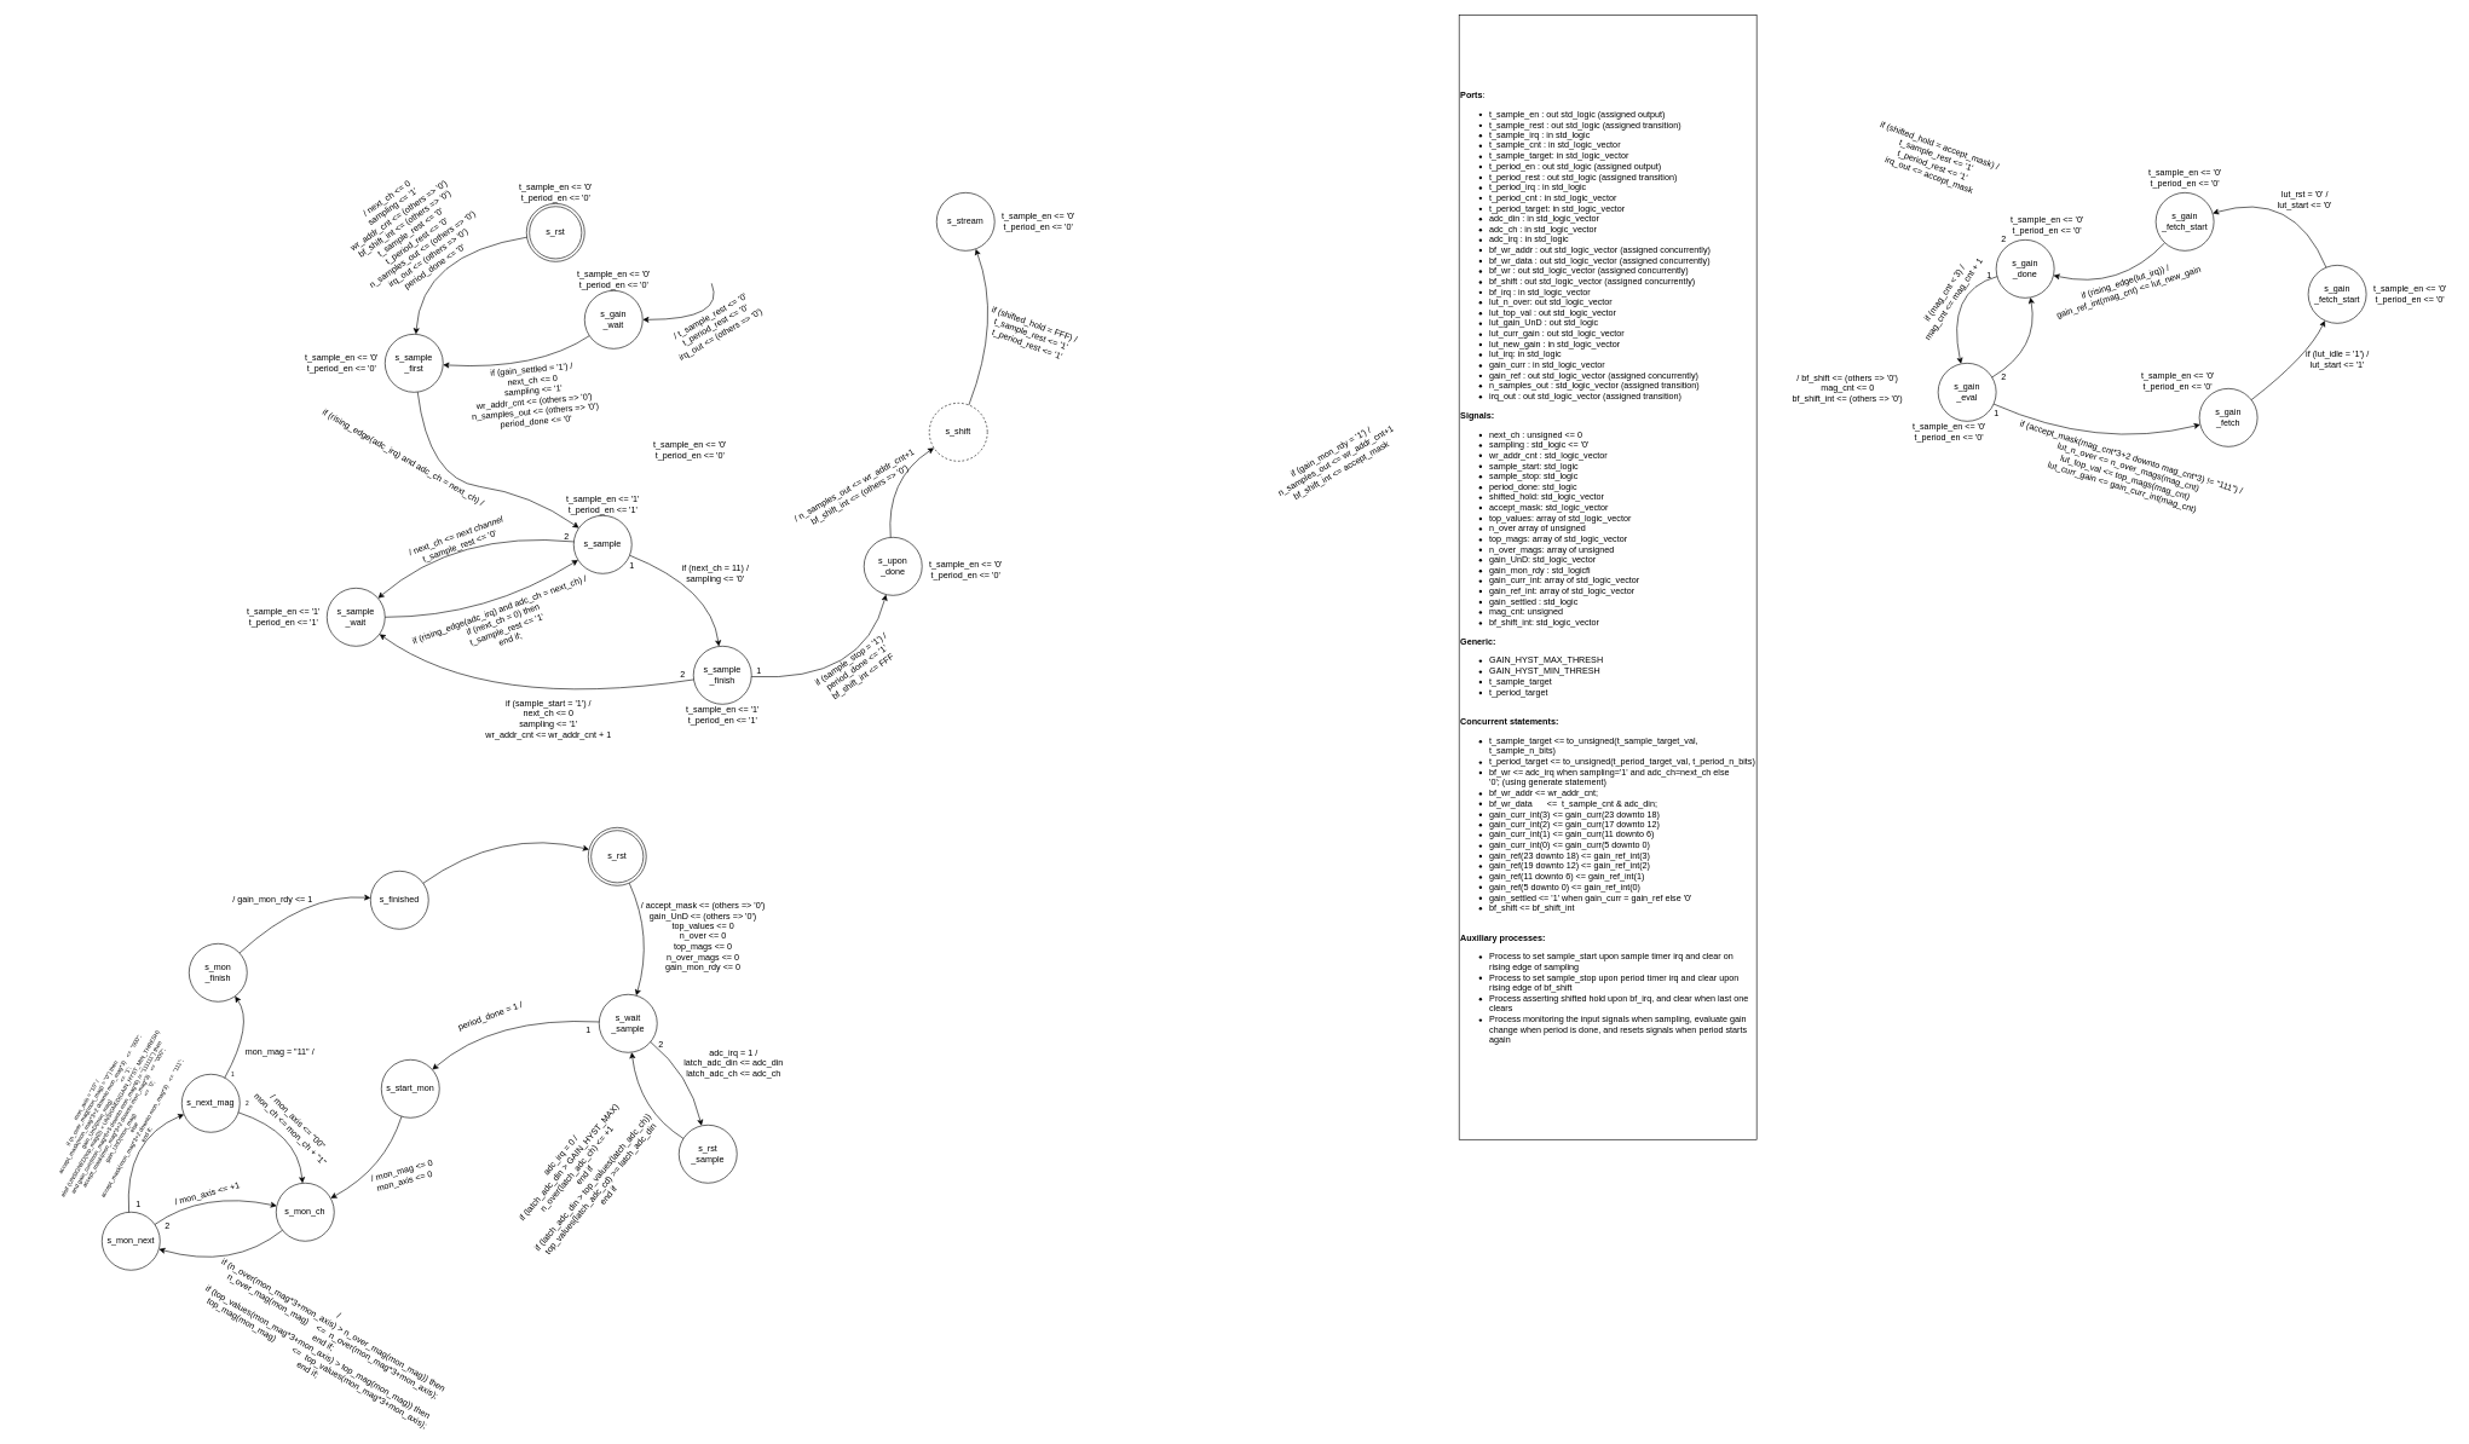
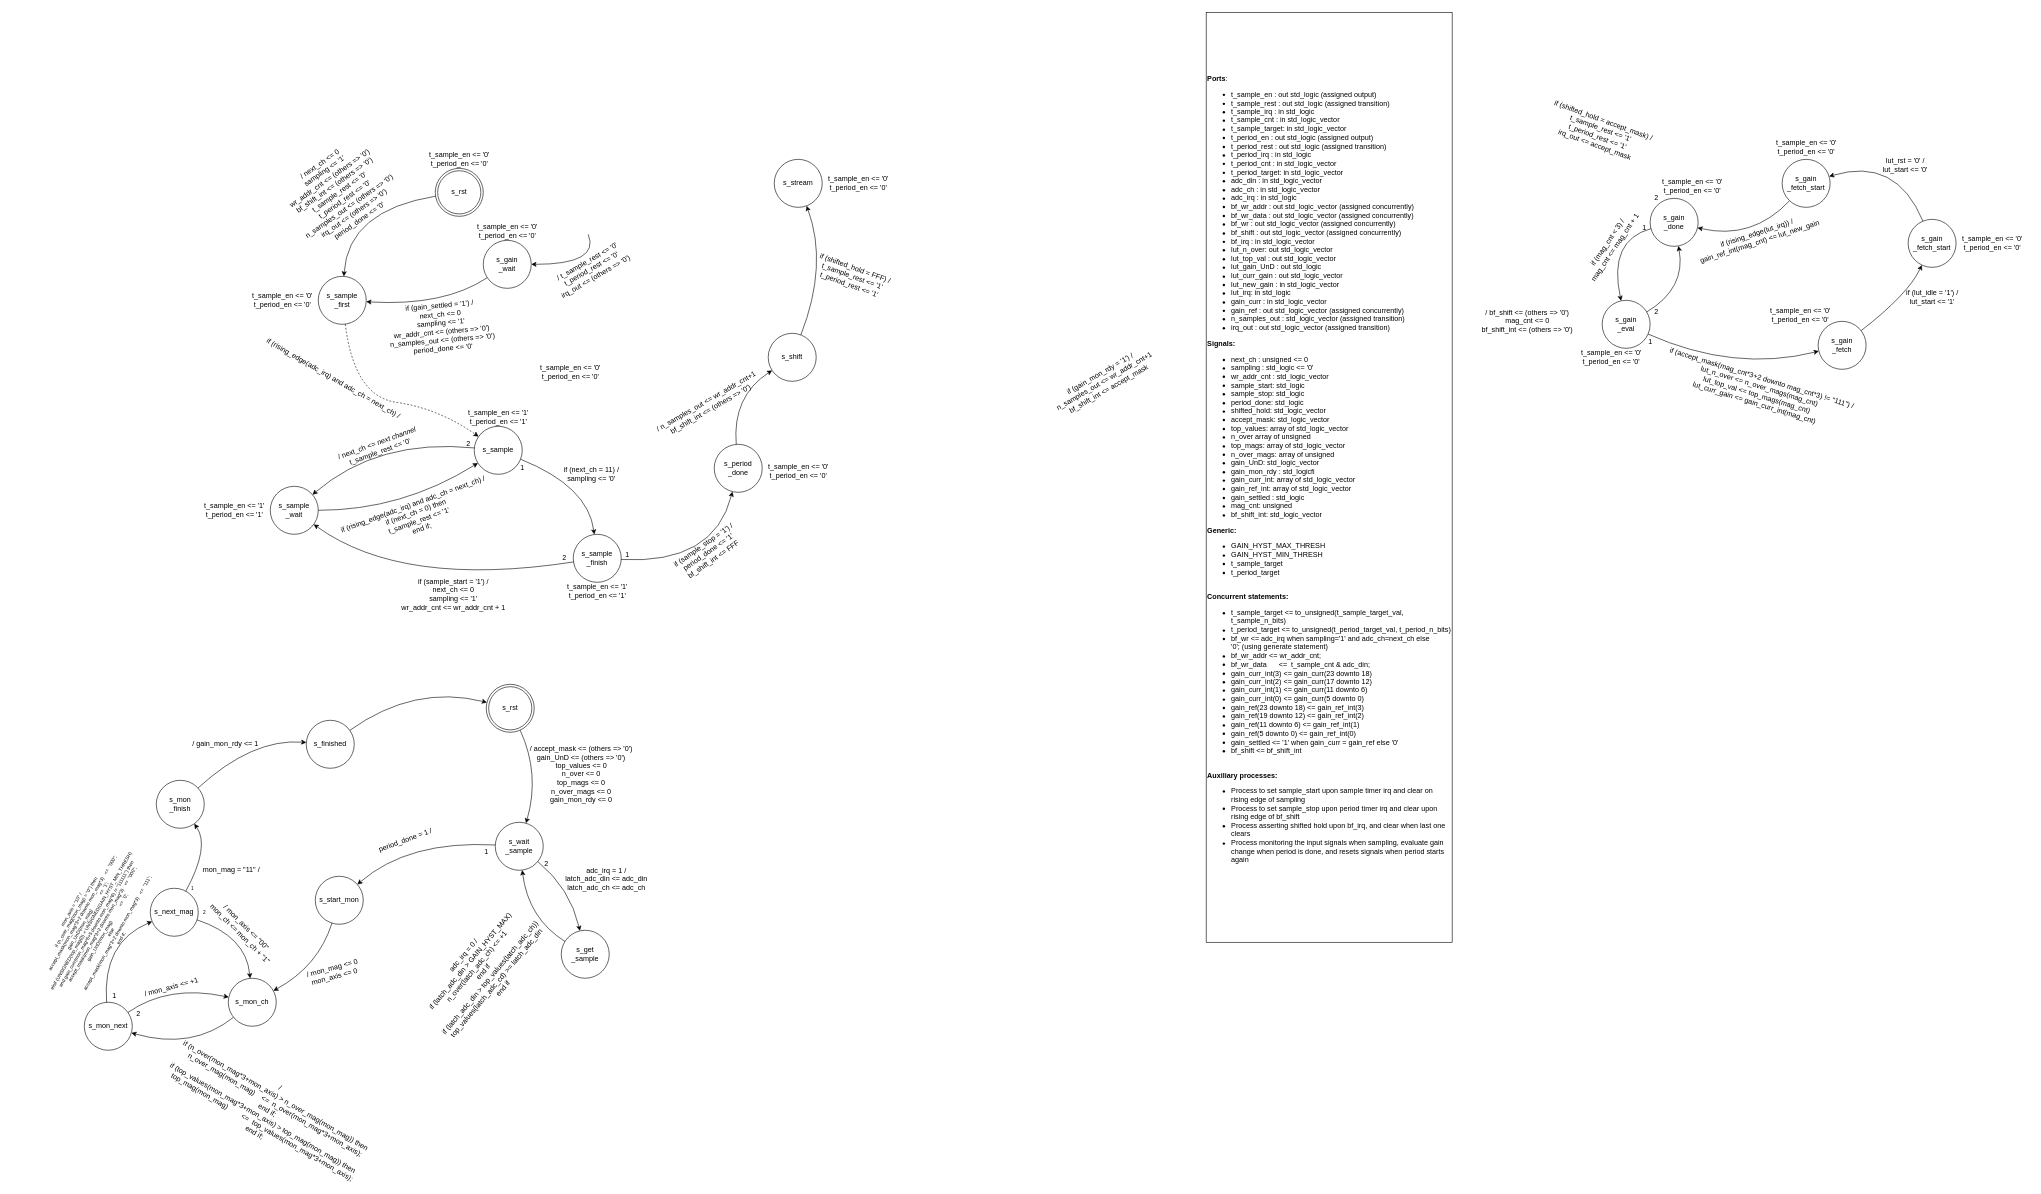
- <mxCell id="27" value="s_shift" style="ellipse;whiteSpace=wrap;html=1;aspect=fixed;dashed=1;" parent="1" vertex="1"><mxGeometry x="1280" y="555" width="80" height="80" as="geometry" /></mxCell>
+ <mxCell id="27" value="s_shift" style="ellipse;whiteSpace=wrap;html=1;aspect=fixed;" parent="1" vertex="1"><mxGeometry x="1280" y="555" width="80" height="80" as="geometry" /></mxCell>
- <mxCell id="10" value="" style="curved=1;endArrow=classic;html=1;rounded=0;" parent="1" source="4" target="7" edge="1"><mxGeometry width="50" height="50" relative="1" as="geometry"><mxPoint x="590" y="640" as="sourcePoint" /><mxPoint x="640" y="590" as="targetPoint" /><Array as="points"><mxPoint x="590" y="660" /><mxPoint x="730" y="680" /></Array></mxGeometry></mxCell>
+ <mxCell id="10" value="" style="curved=1;endArrow=classic;html=1;rounded=0;dashed=1;" parent="1" source="4" target="7" edge="1"><mxGeometry width="50" height="50" relative="1" as="geometry"><mxPoint x="590" y="640" as="sourcePoint" /><mxPoint x="640" y="590" as="targetPoint" /><Array as="points"><mxPoint x="590" y="660" /><mxPoint x="730" y="680" /></Array></mxGeometry></mxCell>
- <mxCell id="40" value="&lt;div&gt;s_upon&lt;/div&gt;&lt;div&gt;_done&lt;br&gt;&lt;/div&gt;" style="ellipse;whiteSpace=wrap;html=1;aspect=fixed;" parent="1" vertex="1"><mxGeometry x="1190" y="740" width="80" height="80" as="geometry" /></mxCell>
+ <mxCell id="40" value="&lt;div&gt;s_period&lt;/div&gt;&lt;div&gt;_done&lt;br&gt;&lt;/div&gt;" style="ellipse;whiteSpace=wrap;html=1;aspect=fixed;" parent="1" vertex="1"><mxGeometry x="1190" y="740" width="80" height="80" as="geometry" /></mxCell>
- <mxCell id="69" value="&lt;div&gt;s_rst&lt;/div&gt;&lt;div&gt;_sample&lt;br&gt;&lt;/div&gt;" style="ellipse;whiteSpace=wrap;html=1;aspect=fixed;" parent="1" vertex="1"><mxGeometry x="935" y="1550" width="80" height="80" as="geometry" /></mxCell>
+ <mxCell id="69" value="&lt;div&gt;s_get&lt;/div&gt;&lt;div&gt;_sample&lt;br&gt;&lt;/div&gt;" style="ellipse;whiteSpace=wrap;html=1;aspect=fixed;" parent="1" vertex="1"><mxGeometry x="935" y="1550" width="80" height="80" as="geometry" /></mxCell>
